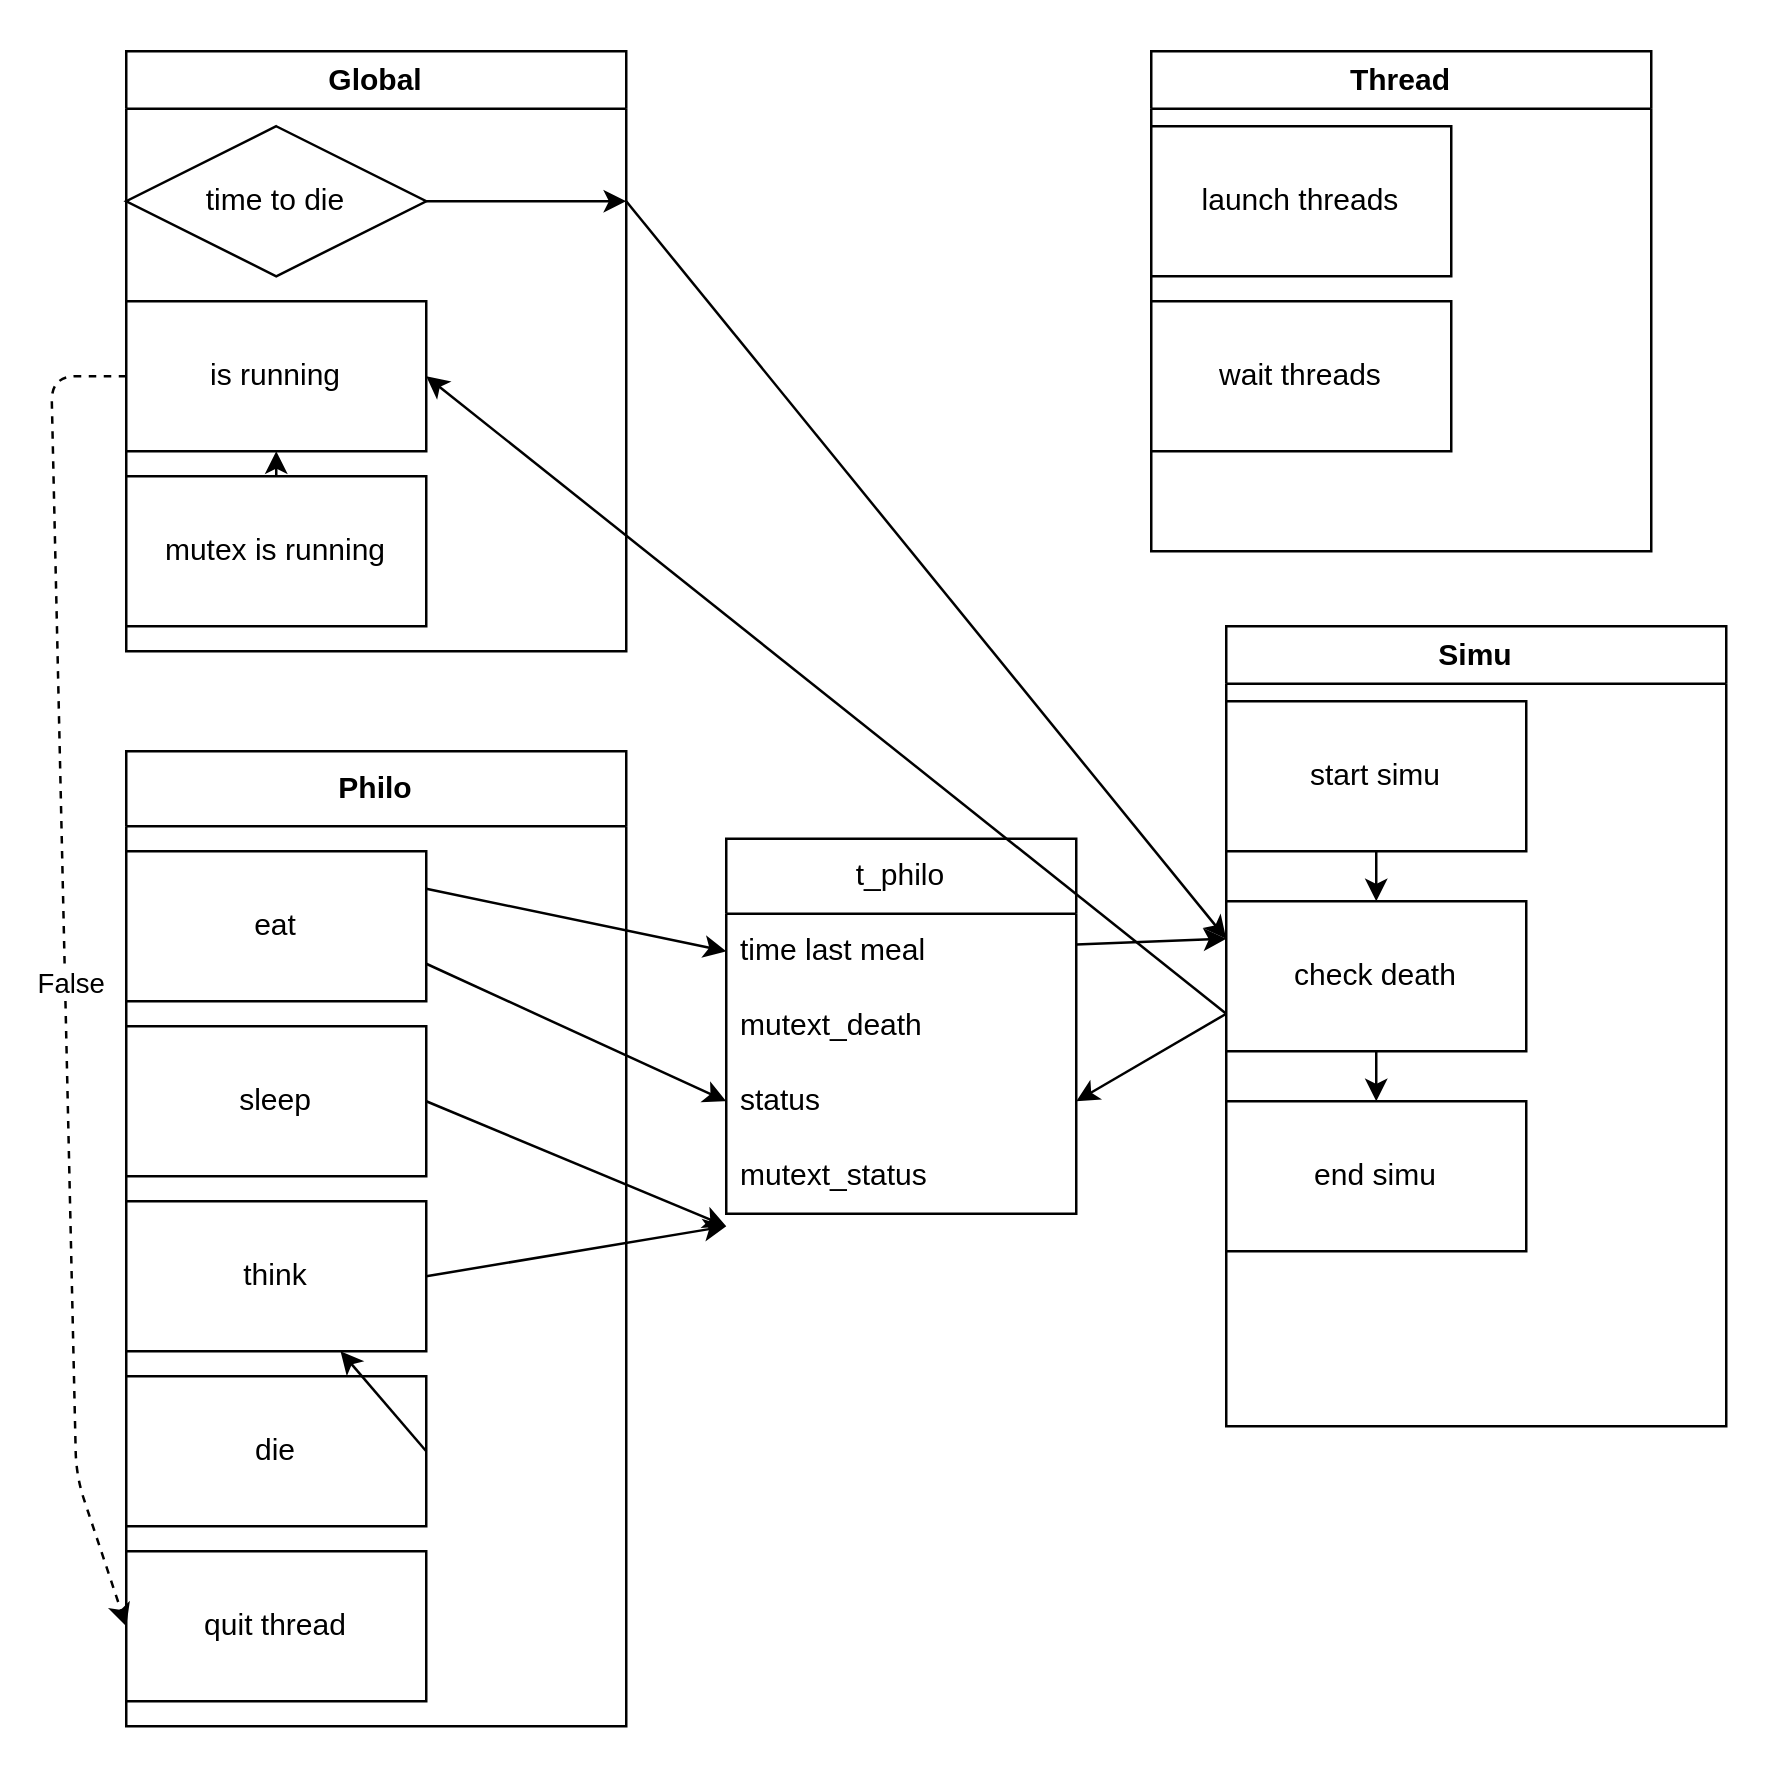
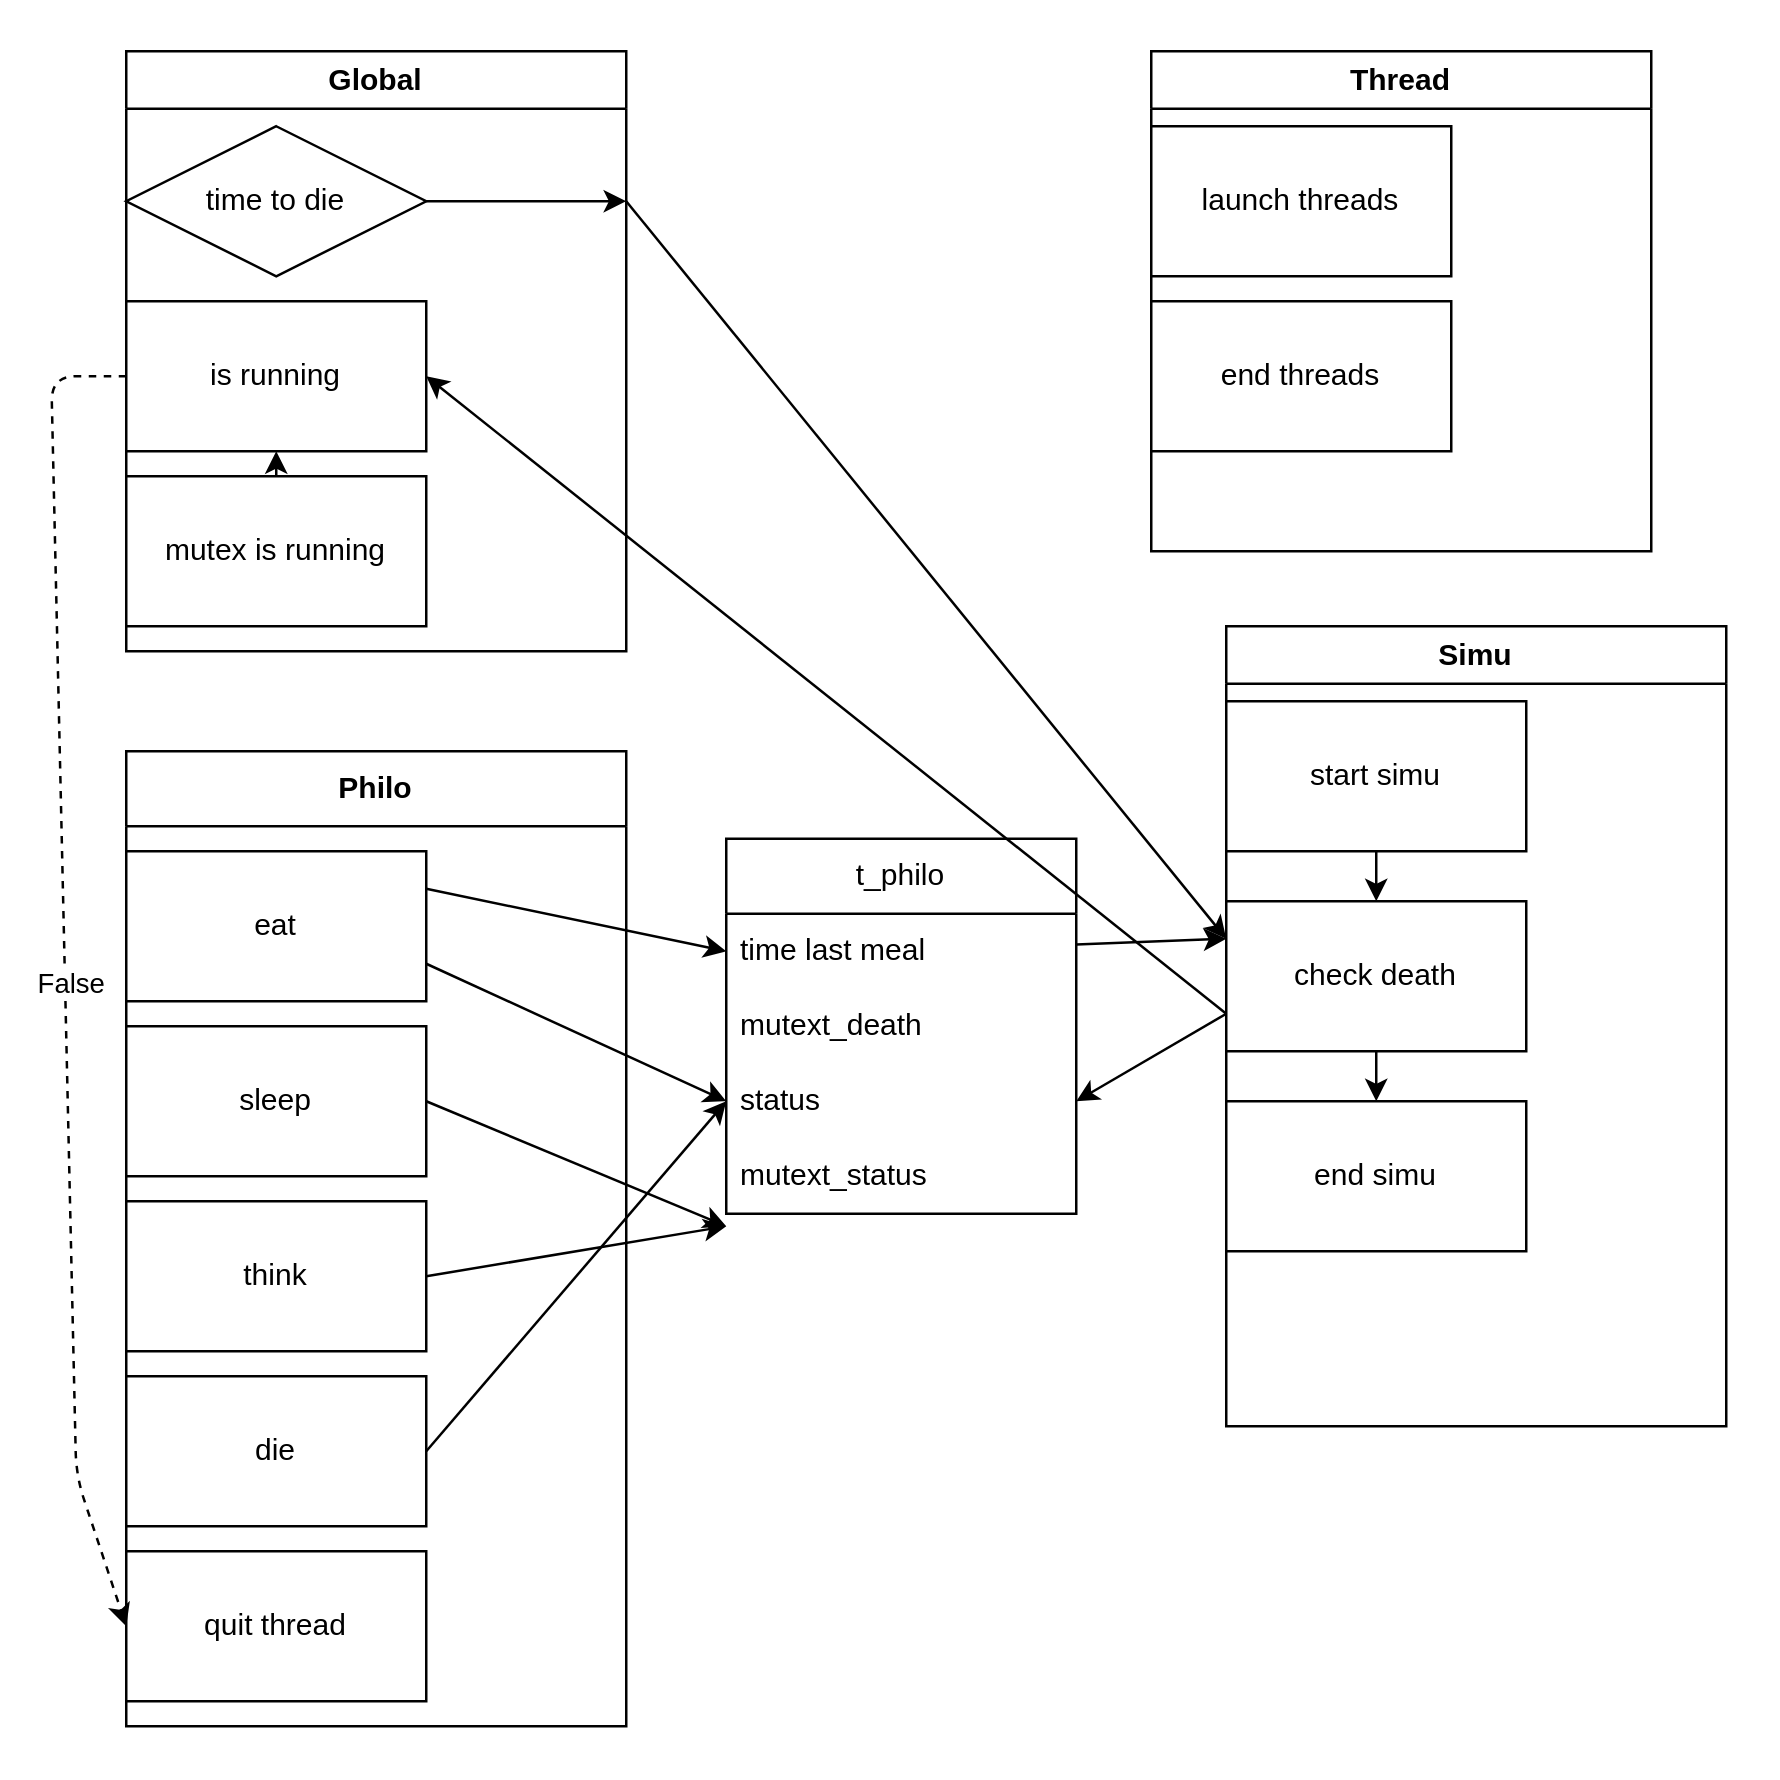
- <mxCell id="17" value="wait threads" style="rounded=0;whiteSpace=wrap;html=1;" vertex="1" parent="15"><mxGeometry y="100" width="120" height="60" as="geometry" /></mxCell>
+ <mxCell id="17" value="end threads" style="rounded=0;whiteSpace=wrap;html=1;" vertex="1" parent="15"><mxGeometry y="100" width="120" height="60" as="geometry" /></mxCell>
- <mxCell id="33" style="edgeStyle=none;html=1;exitX=1;exitY=0.5;exitDx=0;exitDy=0;" edge="1" parent="1" source="24" target="23"><mxGeometry relative="1" as="geometry" /></mxCell>
+ <mxCell id="33" style="edgeStyle=none;html=1;exitX=1;exitY=0.5;exitDx=0;exitDy=0;entryX=0;entryY=0.5;entryDx=0;entryDy=0;" edge="1" parent="1" source="24" target="29"><mxGeometry relative="1" as="geometry" /></mxCell>
